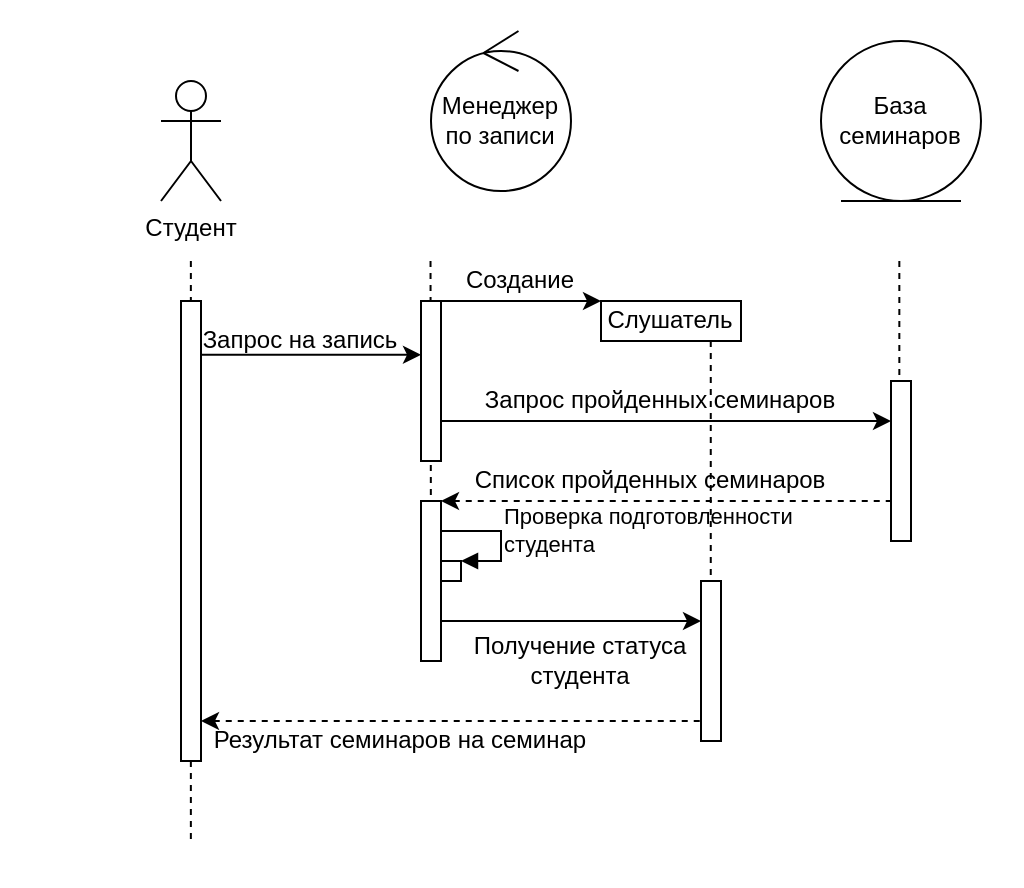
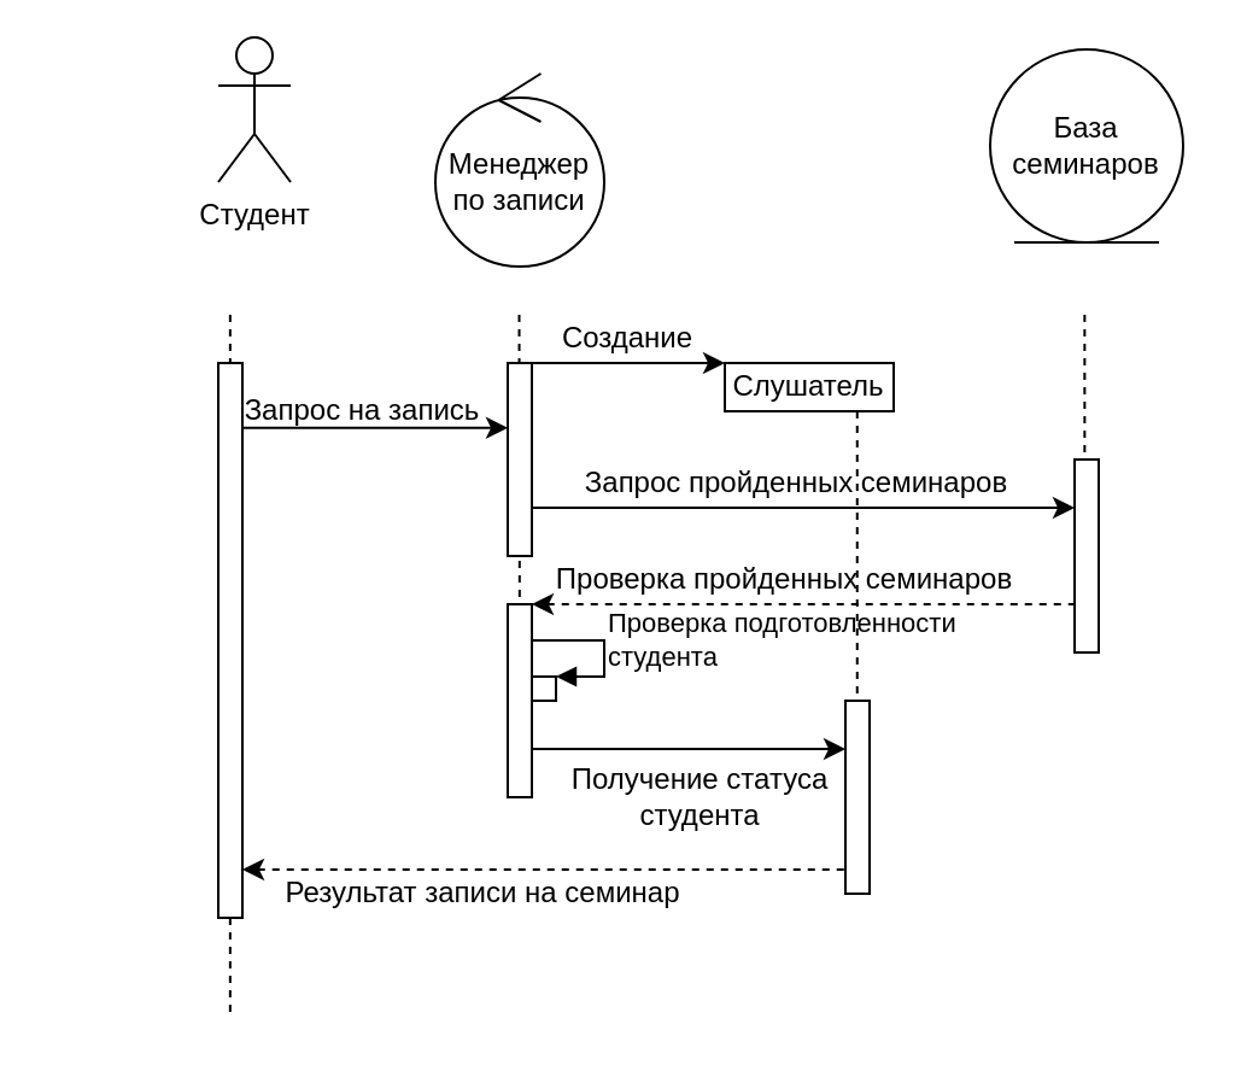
- <mxCell id="3" value="Менеджер по записи" style="ellipse;shape=umlControl;whiteSpace=wrap;html=1;" vertex="1" parent="1"><mxGeometry x="215" y="15" width="70" height="80" as="geometry" /></mxCell>
+ <mxCell id="3" value="Менеджер по записи" style="ellipse;shape=umlControl;whiteSpace=wrap;html=1;" vertex="1" parent="1"><mxGeometry x="180" y="30" width="70" height="80" as="geometry" /></mxCell>
- <mxCell id="2" value="Студент" style="shape=umlActor;verticalLabelPosition=bottom;verticalAlign=top;html=1;outlineConnect=0;" vertex="1" parent="1"><mxGeometry x="80" y="40" width="30" height="60" as="geometry" /></mxCell>
+ <mxCell id="2" value="Студент" style="shape=umlActor;verticalLabelPosition=bottom;verticalAlign=top;html=1;outlineConnect=0;" vertex="1" parent="1"><mxGeometry x="90" y="15" width="30" height="60" as="geometry" /></mxCell>
- <mxCell id="29" value="Список пройденных семинаров" style="text;html=1;strokeColor=none;fillColor=none;align=center;verticalAlign=middle;whiteSpace=wrap;rounded=0;" vertex="1" parent="1"><mxGeometry x="195" y="230" width="260" height="20" as="geometry" /></mxCell>
+ <mxCell id="29" value="Проверка пройденных семинаров" style="text;html=1;strokeColor=none;fillColor=none;align=center;verticalAlign=middle;whiteSpace=wrap;rounded=0;" vertex="1" parent="1"><mxGeometry x="195" y="230" width="260" height="20" as="geometry" /></mxCell>
- <mxCell id="28" value="Результат семинаров на семинар" style="text;html=1;strokeColor=none;fillColor=none;align=center;verticalAlign=middle;whiteSpace=wrap;rounded=0;" vertex="1" parent="1"><mxGeometry x="70" y="360" width="260" height="20" as="geometry" /></mxCell>
+ <mxCell id="28" value="Результат записи на семинар" style="text;html=1;strokeColor=none;fillColor=none;align=center;verticalAlign=middle;whiteSpace=wrap;rounded=0;" vertex="1" parent="1"><mxGeometry x="70" y="360" width="260" height="20" as="geometry" /></mxCell>
